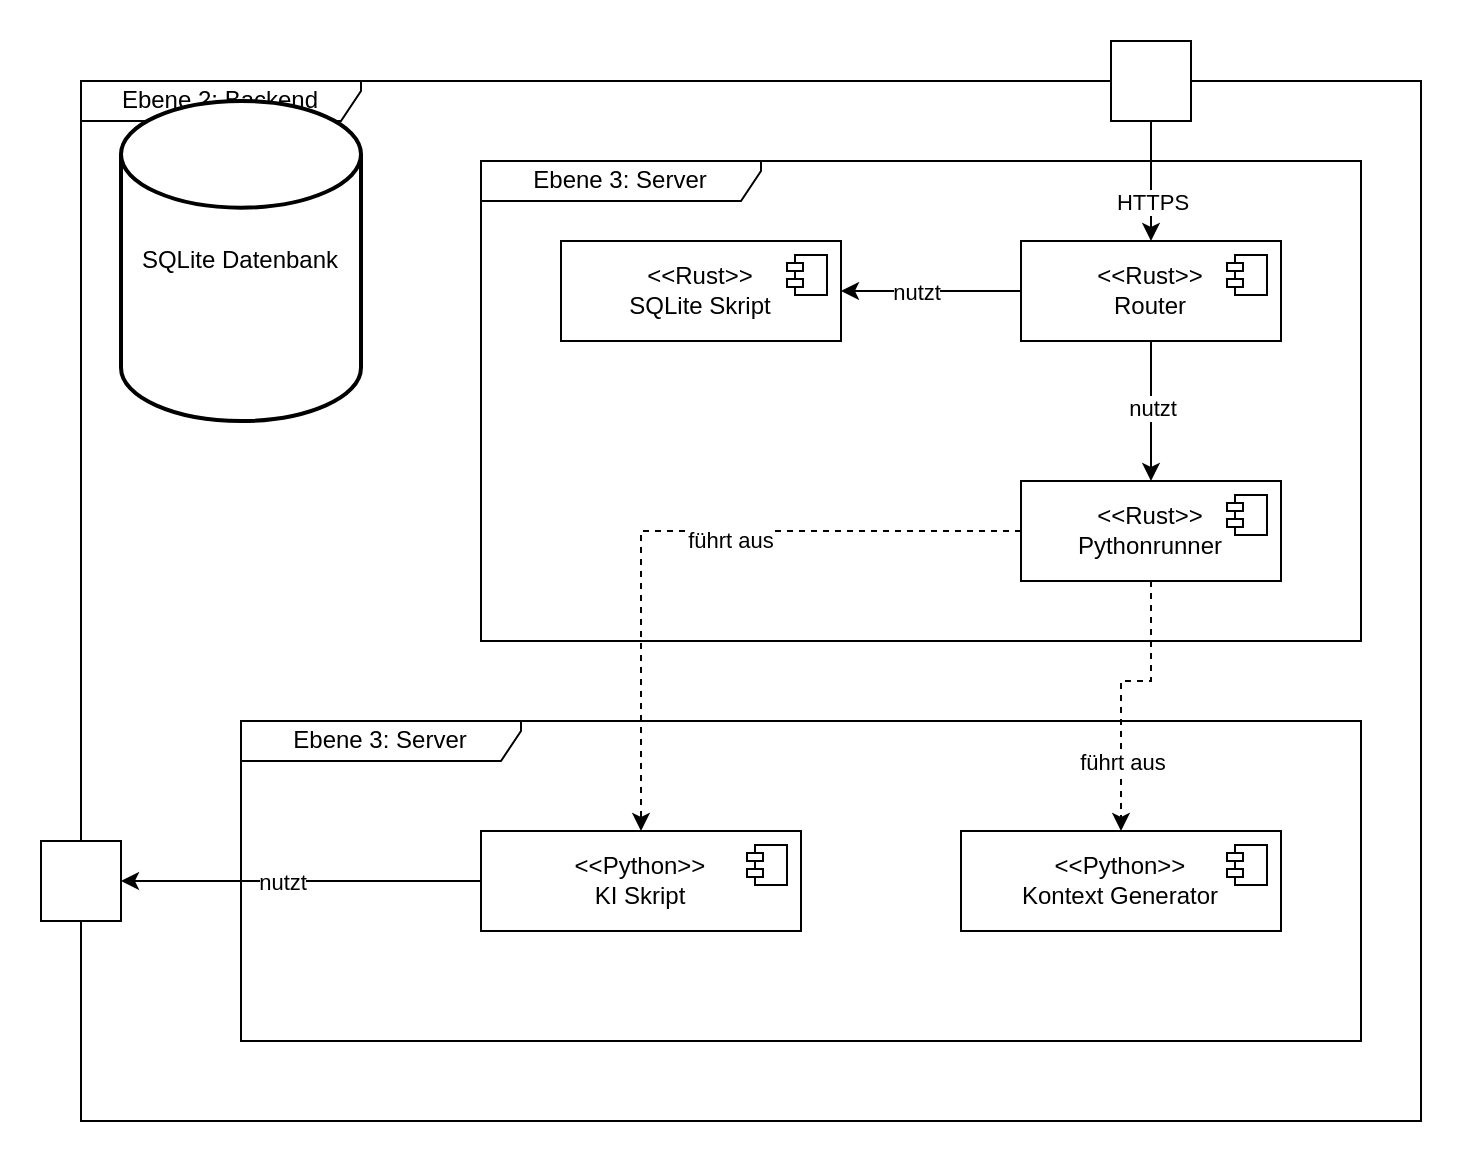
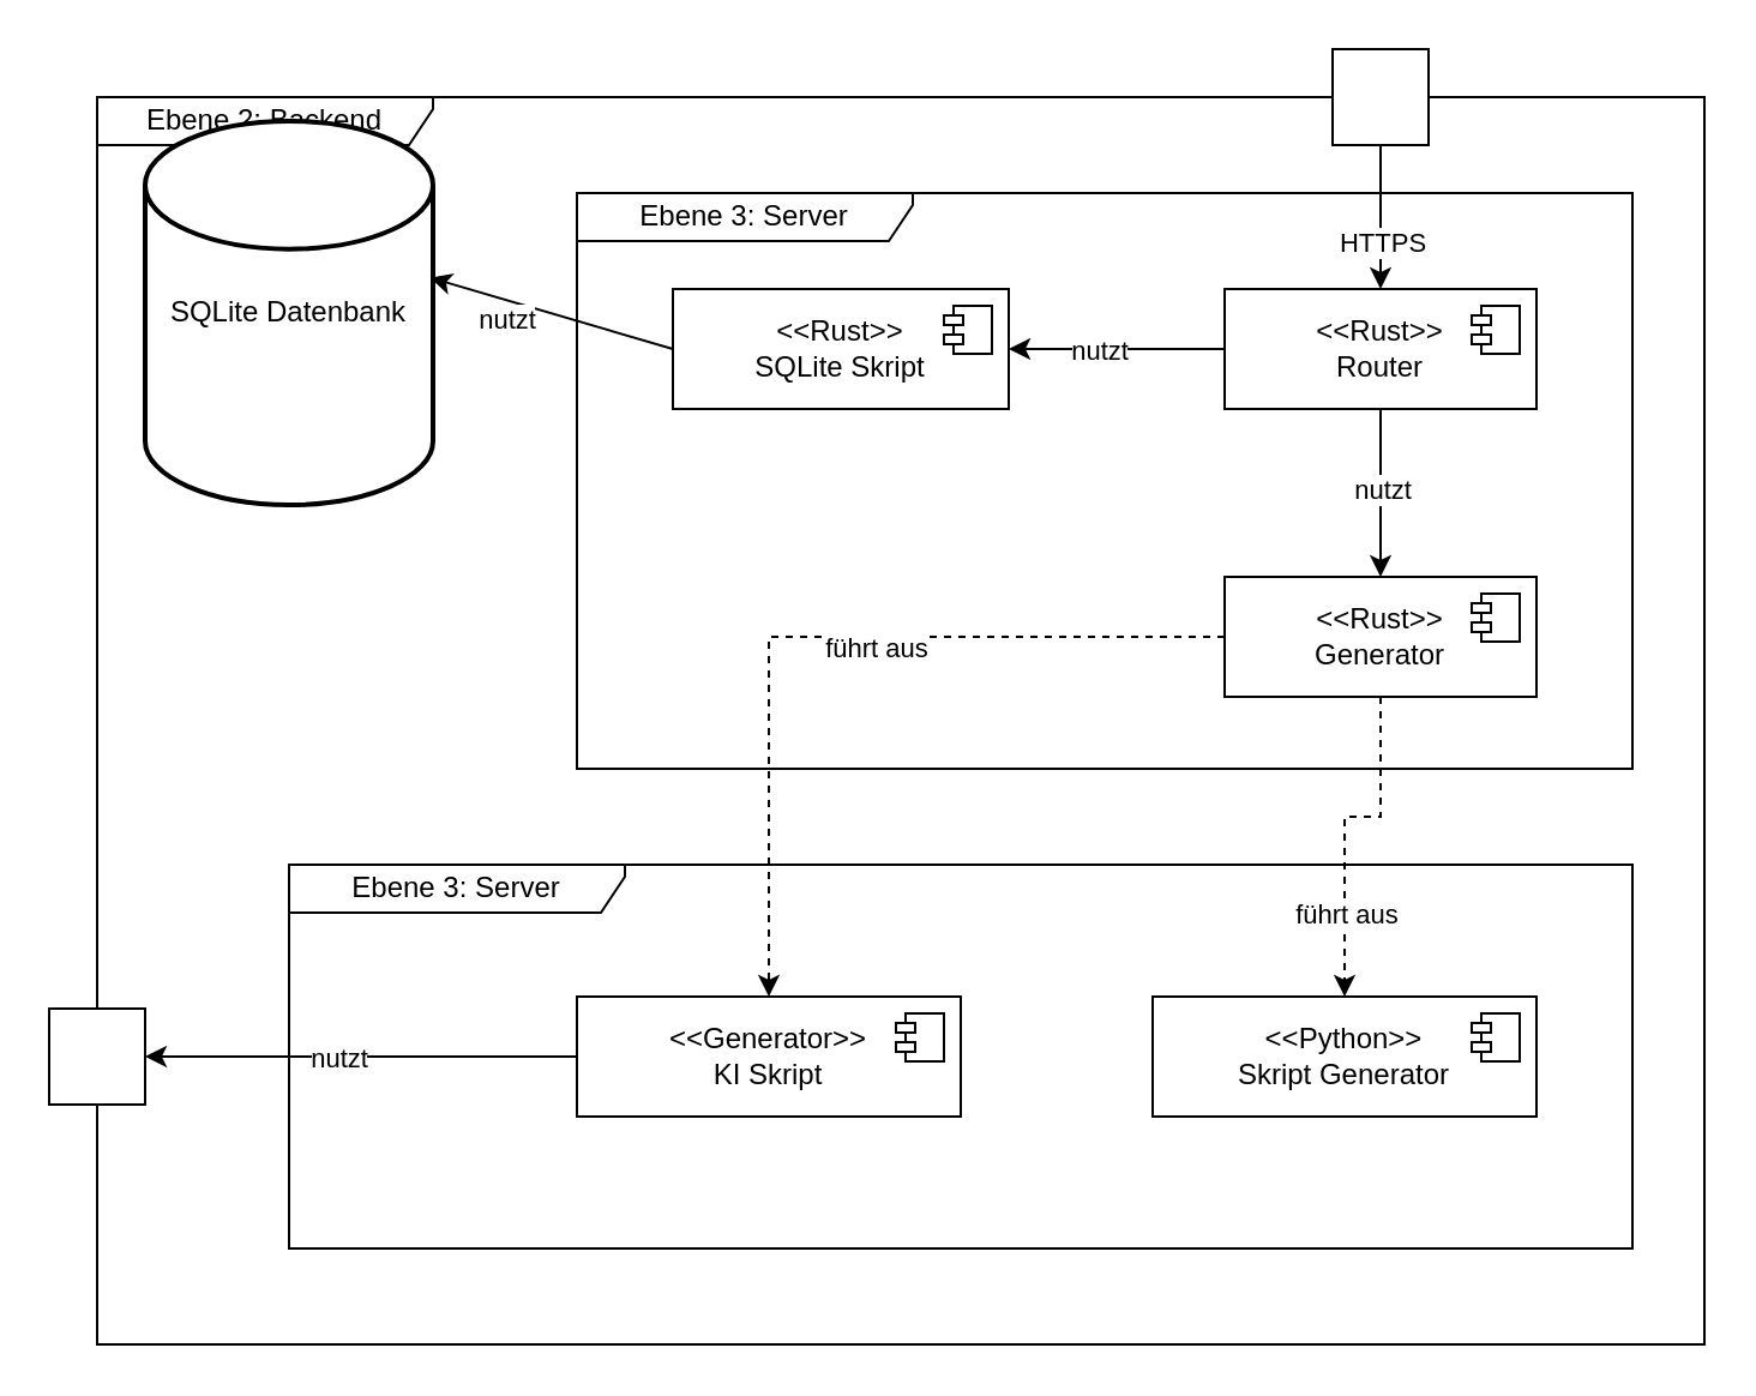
+ <mxCell id="19" value="" style="endArrow=classic;html=1;rounded=0;entryX=0.99;entryY=0.408;entryDx=0;entryDy=0;exitX=0;exitY=0.5;exitDx=0;exitDy=0;entryPerimeter=0;" edge="1" parent="1" source="10" target="18"><mxGeometry width="50" height="50" relative="1" as="geometry"><mxPoint x="340" y="220" as="sourcePoint" /><mxPoint x="250" y="220" as="targetPoint" /></mxGeometry></mxCell>
+ <mxCell id="20" value="nutzt" style="edgeLabel;html=1;align=center;verticalAlign=middle;resizable=0;points=[];" vertex="1" connectable="0" parent="19"><mxGeometry x="-0.15" y="1" relative="1" as="geometry"><mxPoint x="-26" y="-1" as="offset" /></mxGeometry></mxCell>
- <mxCell id="8" value="&lt;div&gt;&amp;lt;&amp;lt;Rust&amp;gt;&amp;gt;&lt;/div&gt;&lt;div&gt;Pythonrunner&lt;/div&gt;" style="html=1;dropTarget=0;whiteSpace=wrap;" vertex="1" parent="1"><mxGeometry x="510" y="240" width="130" height="50" as="geometry" /></mxCell>
+ <mxCell id="8" value="&lt;div&gt;&amp;lt;&amp;lt;Rust&amp;gt;&amp;gt;&lt;/div&gt;&lt;div&gt;Generator&lt;/div&gt;" style="html=1;dropTarget=0;whiteSpace=wrap;" vertex="1" parent="1"><mxGeometry x="510" y="240" width="130" height="50" as="geometry" /></mxCell>
- <mxCell id="24" value="&lt;div&gt;&amp;lt;&amp;lt;Python&amp;gt;&amp;gt;&lt;/div&gt;&lt;div&gt;KI Skript&lt;/div&gt;" style="html=1;dropTarget=0;whiteSpace=wrap;" vertex="1" parent="1"><mxGeometry x="240" y="415" width="160" height="50" as="geometry" /></mxCell>
+ <mxCell id="24" value="&lt;div&gt;&amp;lt;&amp;lt;Generator&amp;gt;&amp;gt;&lt;/div&gt;&lt;div&gt;KI Skript&lt;/div&gt;" style="html=1;dropTarget=0;whiteSpace=wrap;" vertex="1" parent="1"><mxGeometry x="240" y="415" width="160" height="50" as="geometry" /></mxCell>
- <mxCell id="22" value="&lt;div&gt;&amp;lt;&amp;lt;Python&amp;gt;&amp;gt;&lt;/div&gt;&lt;div&gt;Kontext Generator&lt;/div&gt;" style="html=1;dropTarget=0;whiteSpace=wrap;" vertex="1" parent="1"><mxGeometry x="480" y="415" width="160" height="50" as="geometry" /></mxCell>
+ <mxCell id="22" value="&lt;div&gt;&amp;lt;&amp;lt;Python&amp;gt;&amp;gt;&lt;/div&gt;&lt;div&gt;Skript Generator&lt;/div&gt;" style="html=1;dropTarget=0;whiteSpace=wrap;" vertex="1" parent="1"><mxGeometry x="480" y="415" width="160" height="50" as="geometry" /></mxCell>
